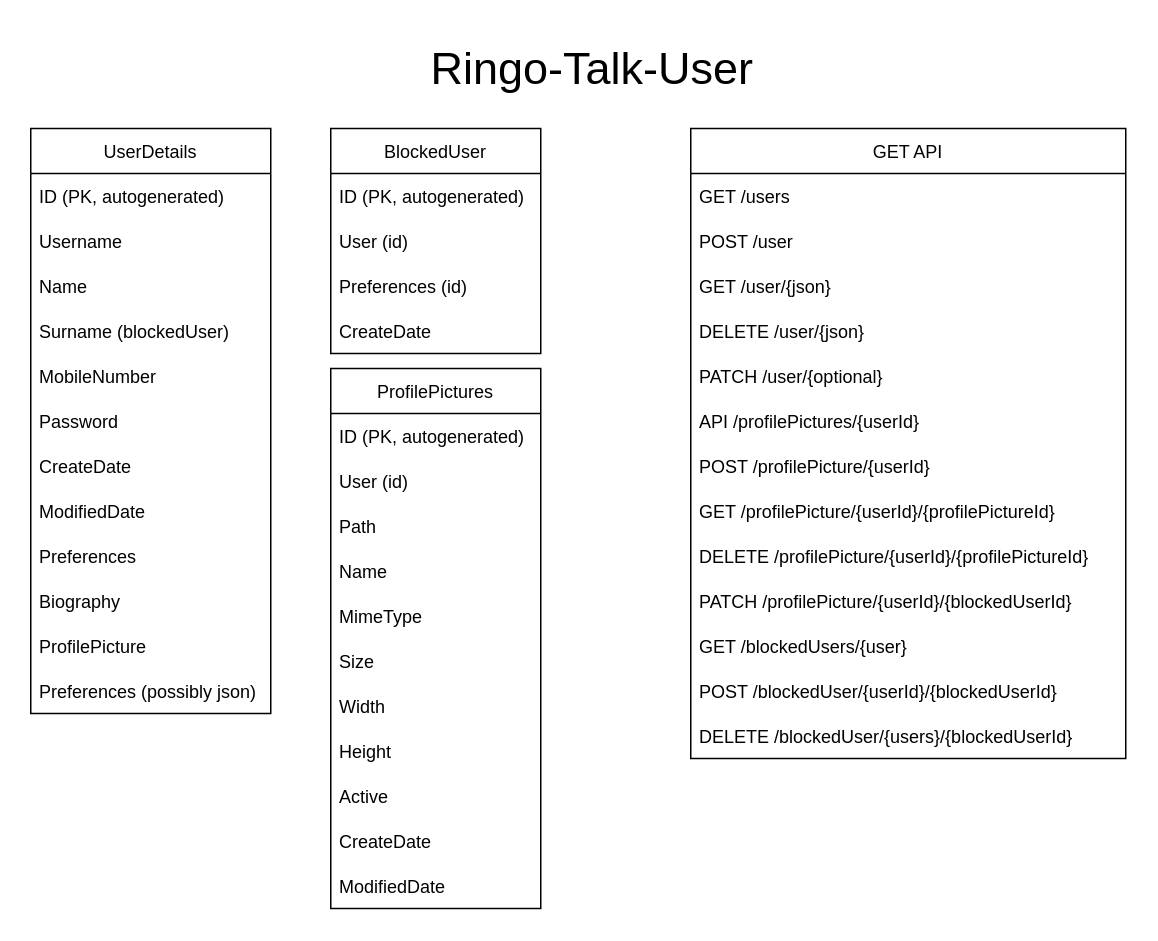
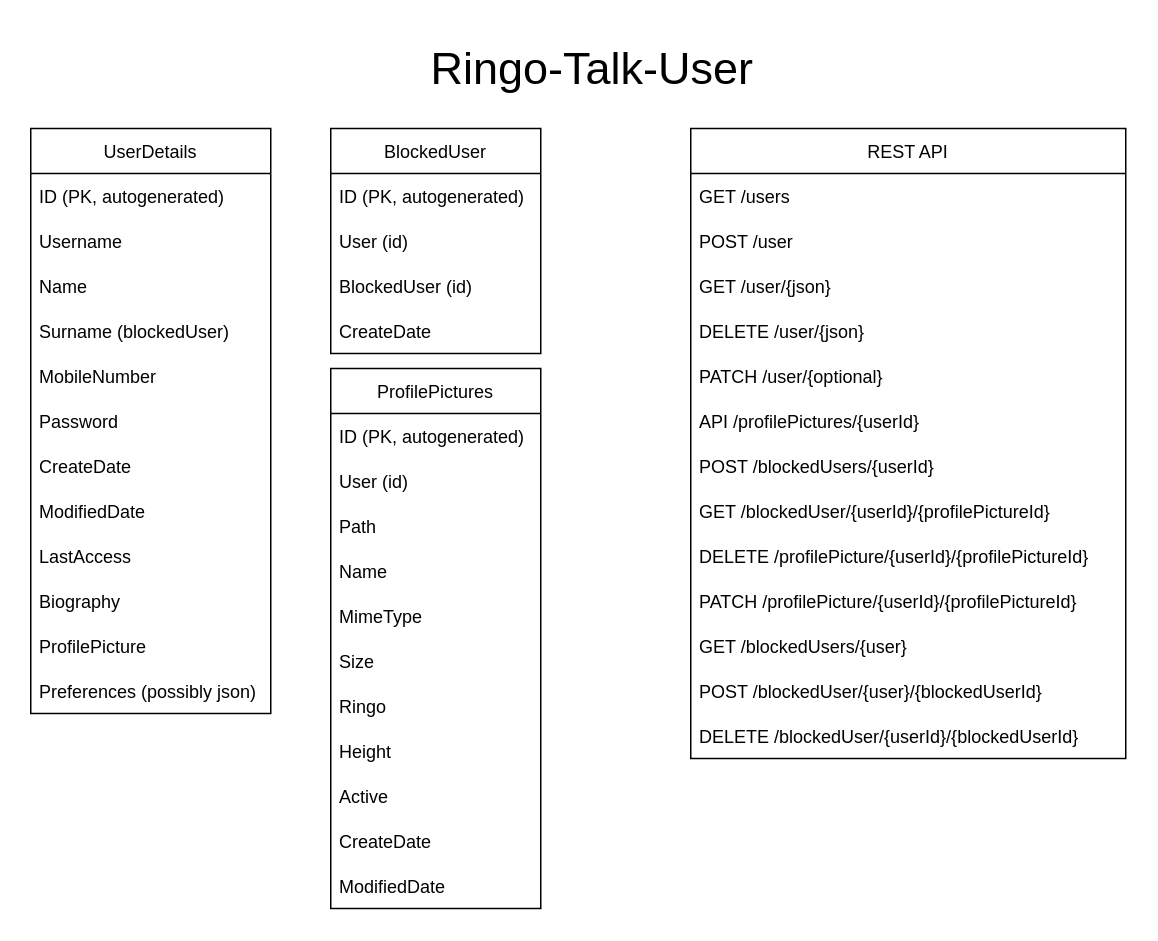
- <mxCell id="33" value="GET API" style="swimlane;fontStyle=0;childLayout=stackLayout;horizontal=1;startSize=30;horizontalStack=0;resizeParent=1;resizeParentMax=0;resizeLast=0;collapsible=1;marginBottom=0;" vertex="1" parent="1"><mxGeometry x="460" y="85" width="290" height="420" as="geometry" /></mxCell>
+ <mxCell id="33" value="REST API" style="swimlane;fontStyle=0;childLayout=stackLayout;horizontal=1;startSize=30;horizontalStack=0;resizeParent=1;resizeParentMax=0;resizeLast=0;collapsible=1;marginBottom=0;" vertex="1" parent="1"><mxGeometry x="460" y="85" width="290" height="420" as="geometry" /></mxCell>
- <mxCell id="19" value="Preferences (id)" style="text;strokeColor=none;fillColor=none;align=left;verticalAlign=middle;spacingLeft=4;spacingRight=4;overflow=hidden;points=[[0,0.5],[1,0.5]];portConstraint=eastwest;rotatable=0;" vertex="1" parent="16"><mxGeometry y="90" width="140" height="30" as="geometry" /></mxCell>
+ <mxCell id="19" value="BlockedUser (id)" style="text;strokeColor=none;fillColor=none;align=left;verticalAlign=middle;spacingLeft=4;spacingRight=4;overflow=hidden;points=[[0,0.5],[1,0.5]];portConstraint=eastwest;rotatable=0;" vertex="1" parent="16"><mxGeometry y="90" width="140" height="30" as="geometry" /></mxCell>
- <mxCell id="40" value="POST /profilePicture/{userId}" style="text;strokeColor=none;fillColor=none;align=left;verticalAlign=middle;spacingLeft=4;spacingRight=4;overflow=hidden;points=[[0,0.5],[1,0.5]];portConstraint=eastwest;rotatable=0;" vertex="1" parent="33"><mxGeometry y="210" width="290" height="30" as="geometry" /></mxCell>
+ <mxCell id="40" value="POST /blockedUsers/{userId}" style="text;strokeColor=none;fillColor=none;align=left;verticalAlign=middle;spacingLeft=4;spacingRight=4;overflow=hidden;points=[[0,0.5],[1,0.5]];portConstraint=eastwest;rotatable=0;" vertex="1" parent="33"><mxGeometry y="210" width="290" height="30" as="geometry" /></mxCell>
- <mxCell id="41" value="GET /profilePicture/{userId}/{profilePictureId}" style="text;strokeColor=none;fillColor=none;align=left;verticalAlign=middle;spacingLeft=4;spacingRight=4;overflow=hidden;points=[[0,0.5],[1,0.5]];portConstraint=eastwest;rotatable=0;" vertex="1" parent="33"><mxGeometry y="240" width="290" height="30" as="geometry" /></mxCell>
+ <mxCell id="41" value="GET /blockedUser/{userId}/{profilePictureId}" style="text;strokeColor=none;fillColor=none;align=left;verticalAlign=middle;spacingLeft=4;spacingRight=4;overflow=hidden;points=[[0,0.5],[1,0.5]];portConstraint=eastwest;rotatable=0;" vertex="1" parent="33"><mxGeometry y="240" width="290" height="30" as="geometry" /></mxCell>
- <mxCell id="12" value="Preferences" style="text;strokeColor=none;fillColor=none;align=left;verticalAlign=middle;spacingLeft=4;spacingRight=4;overflow=hidden;points=[[0,0.5],[1,0.5]];portConstraint=eastwest;rotatable=0;" vertex="1" parent="3"><mxGeometry y="270" width="160" height="30" as="geometry" /></mxCell>
+ <mxCell id="12" value="LastAccess" style="text;strokeColor=none;fillColor=none;align=left;verticalAlign=middle;spacingLeft=4;spacingRight=4;overflow=hidden;points=[[0,0.5],[1,0.5]];portConstraint=eastwest;rotatable=0;" vertex="1" parent="3"><mxGeometry y="270" width="160" height="30" as="geometry" /></mxCell>
- <mxCell id="43" value="PATCH /profilePicture/{userId}/{blockedUserId}" style="text;strokeColor=none;fillColor=none;align=left;verticalAlign=middle;spacingLeft=4;spacingRight=4;overflow=hidden;points=[[0,0.5],[1,0.5]];portConstraint=eastwest;rotatable=0;" vertex="1" parent="33"><mxGeometry y="300" width="290" height="30" as="geometry" /></mxCell>
+ <mxCell id="43" value="PATCH /profilePicture/{userId}/{profilePictureId}" style="text;strokeColor=none;fillColor=none;align=left;verticalAlign=middle;spacingLeft=4;spacingRight=4;overflow=hidden;points=[[0,0.5],[1,0.5]];portConstraint=eastwest;rotatable=0;" vertex="1" parent="33"><mxGeometry y="300" width="290" height="30" as="geometry" /></mxCell>
- <mxCell id="45" value="POST /blockedUser/{userId}/{blockedUserId}" style="text;strokeColor=none;fillColor=none;align=left;verticalAlign=middle;spacingLeft=4;spacingRight=4;overflow=hidden;points=[[0,0.5],[1,0.5]];portConstraint=eastwest;rotatable=0;" vertex="1" parent="33"><mxGeometry y="360" width="290" height="30" as="geometry" /></mxCell>
+ <mxCell id="45" value="POST /blockedUser/{user}/{blockedUserId}" style="text;strokeColor=none;fillColor=none;align=left;verticalAlign=middle;spacingLeft=4;spacingRight=4;overflow=hidden;points=[[0,0.5],[1,0.5]];portConstraint=eastwest;rotatable=0;" vertex="1" parent="33"><mxGeometry y="360" width="290" height="30" as="geometry" /></mxCell>
- <mxCell id="28" value="Width" style="text;strokeColor=none;fillColor=none;align=left;verticalAlign=middle;spacingLeft=4;spacingRight=4;overflow=hidden;points=[[0,0.5],[1,0.5]];portConstraint=eastwest;rotatable=0;" vertex="1" parent="21"><mxGeometry y="210" width="140" height="30" as="geometry" /></mxCell>
+ <mxCell id="28" value="Ringo" style="text;strokeColor=none;fillColor=none;align=left;verticalAlign=middle;spacingLeft=4;spacingRight=4;overflow=hidden;points=[[0,0.5],[1,0.5]];portConstraint=eastwest;rotatable=0;" vertex="1" parent="21"><mxGeometry y="210" width="140" height="30" as="geometry" /></mxCell>
- <mxCell id="46" value="DELETE /blockedUser/{users}/{blockedUserId}" style="text;strokeColor=none;fillColor=none;align=left;verticalAlign=middle;spacingLeft=4;spacingRight=4;overflow=hidden;points=[[0,0.5],[1,0.5]];portConstraint=eastwest;rotatable=0;" vertex="1" parent="33"><mxGeometry y="390" width="290" height="30" as="geometry" /></mxCell>
+ <mxCell id="46" value="DELETE /blockedUser/{userId}/{blockedUserId}" style="text;strokeColor=none;fillColor=none;align=left;verticalAlign=middle;spacingLeft=4;spacingRight=4;overflow=hidden;points=[[0,0.5],[1,0.5]];portConstraint=eastwest;rotatable=0;" vertex="1" parent="33"><mxGeometry y="390" width="290" height="30" as="geometry" /></mxCell>
